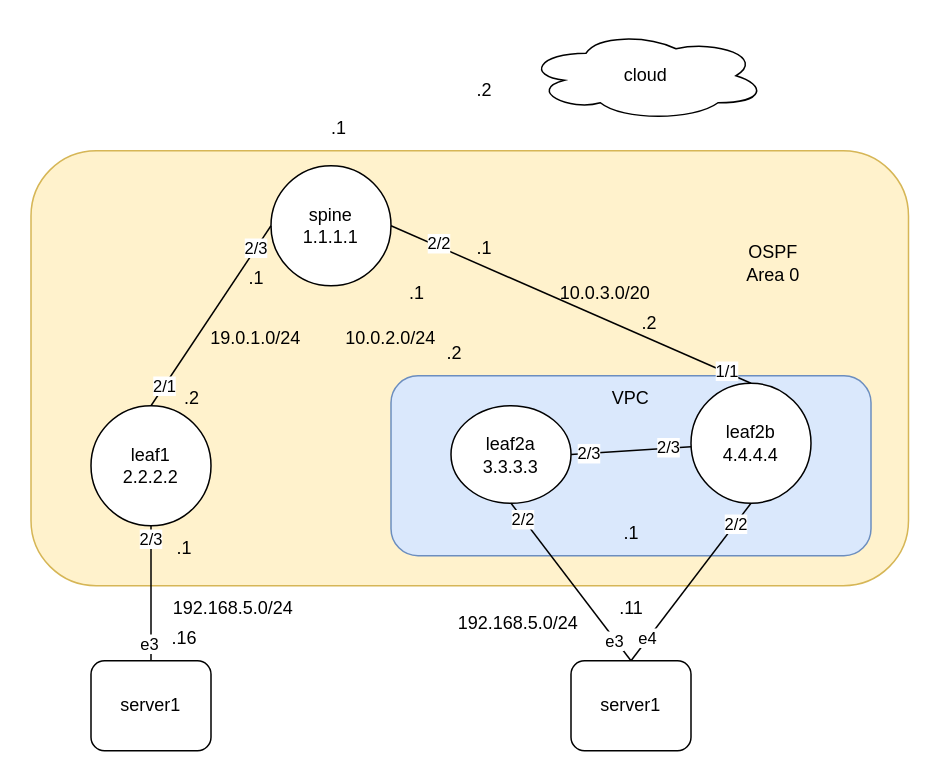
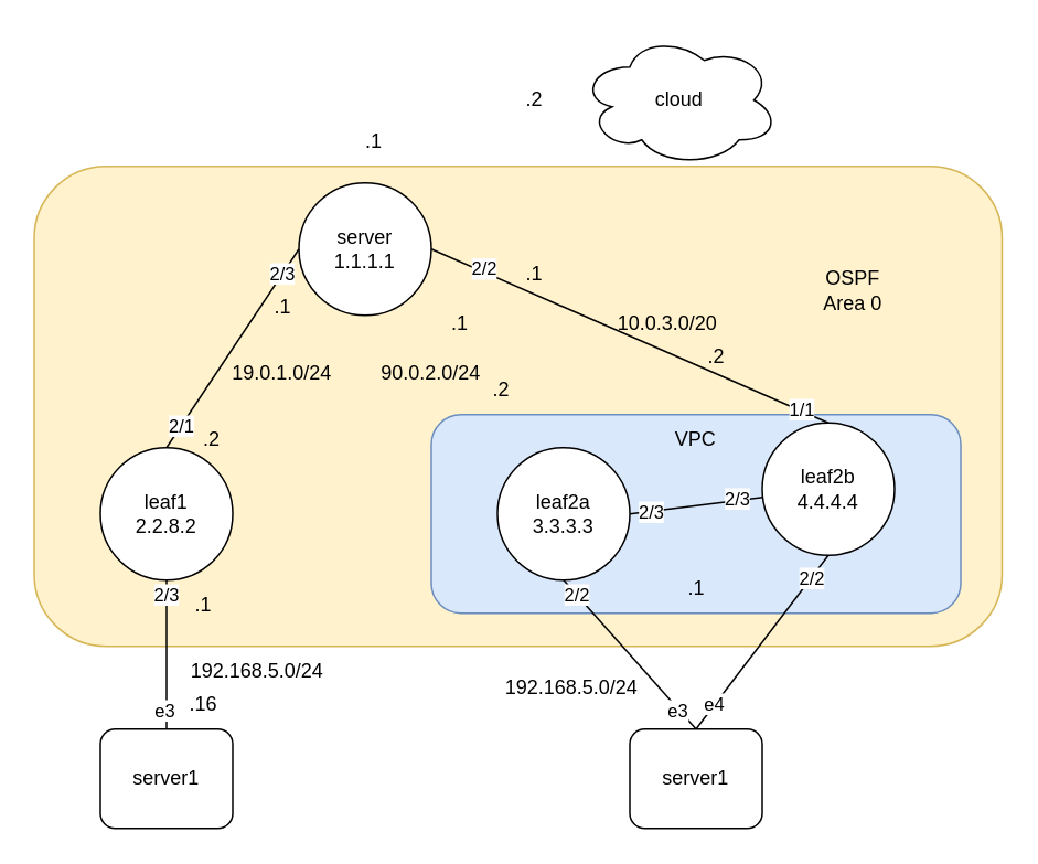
- <mxCell id="28" value="cloud" style="ellipse;shape=cloud;whiteSpace=wrap;html=1;" vertex="1" parent="1"><mxGeometry x="350" y="20" width="160" height="60" as="geometry" /></mxCell>
+ <mxCell id="28" value="cloud" style="ellipse;shape=cloud;whiteSpace=wrap;html=1;" vertex="1" parent="1"><mxGeometry x="350" y="20" width="120" height="80" as="geometry" /></mxCell>
- <mxCell id="4" value="spine&lt;br&gt;1.1.1.1" style="ellipse;whiteSpace=wrap;html=1;aspect=fixed;" vertex="1" parent="1"><mxGeometry x="180" y="110" width="80" height="80" as="geometry" /></mxCell>
+ <mxCell id="4" value="server&lt;br&gt;1.1.1.1" style="ellipse;whiteSpace=wrap;html=1;aspect=fixed;" vertex="1" parent="1"><mxGeometry x="180" y="110" width="80" height="80" as="geometry" /></mxCell>
- <mxCell id="29" value="10.0.2.0/24" style="text;html=1;strokeColor=none;fillColor=none;align=center;verticalAlign=middle;whiteSpace=wrap;rounded=0;" vertex="1" parent="1"><mxGeometry x="230" y="210" width="60" height="30" as="geometry" /></mxCell>
+ <mxCell id="29" value="90.0.2.0/24" style="text;html=1;strokeColor=none;fillColor=none;align=center;verticalAlign=middle;whiteSpace=wrap;rounded=0;" vertex="1" parent="1"><mxGeometry x="230" y="210" width="60" height="30" as="geometry" /></mxCell>
- <mxCell id="12" value="leaf2a&lt;br&gt;3.3.3.3" style="ellipse;whiteSpace=wrap;html=1;aspect=fixed;" vertex="1" parent="1"><mxGeometry x="300" y="270" width="80" height="65" as="geometry" /></mxCell>
+ <mxCell id="12" value="leaf2a&lt;br&gt;3.3.3.3" style="ellipse;whiteSpace=wrap;html=1;aspect=fixed;" vertex="1" parent="1"><mxGeometry x="300" y="270" width="80" height="80" as="geometry" /></mxCell>
- <mxCell id="8" value="leaf1&lt;br&gt;2.2.2.2" style="ellipse;whiteSpace=wrap;html=1;aspect=fixed;" vertex="1" parent="1"><mxGeometry x="60" y="270" width="80" height="80" as="geometry" /></mxCell>
+ <mxCell id="8" value="leaf1&lt;br&gt;2.2.8.2" style="ellipse;whiteSpace=wrap;html=1;aspect=fixed;" vertex="1" parent="1"><mxGeometry x="60" y="270" width="80" height="80" as="geometry" /></mxCell>
- <mxCell id="44" value=".11" style="text;html=1;strokeColor=none;fillColor=none;align=center;verticalAlign=middle;whiteSpace=wrap;rounded=0;" vertex="1" parent="1"><mxGeometry x="407.5" y="390" width="25" height="30" as="geometry" /></mxCell>
